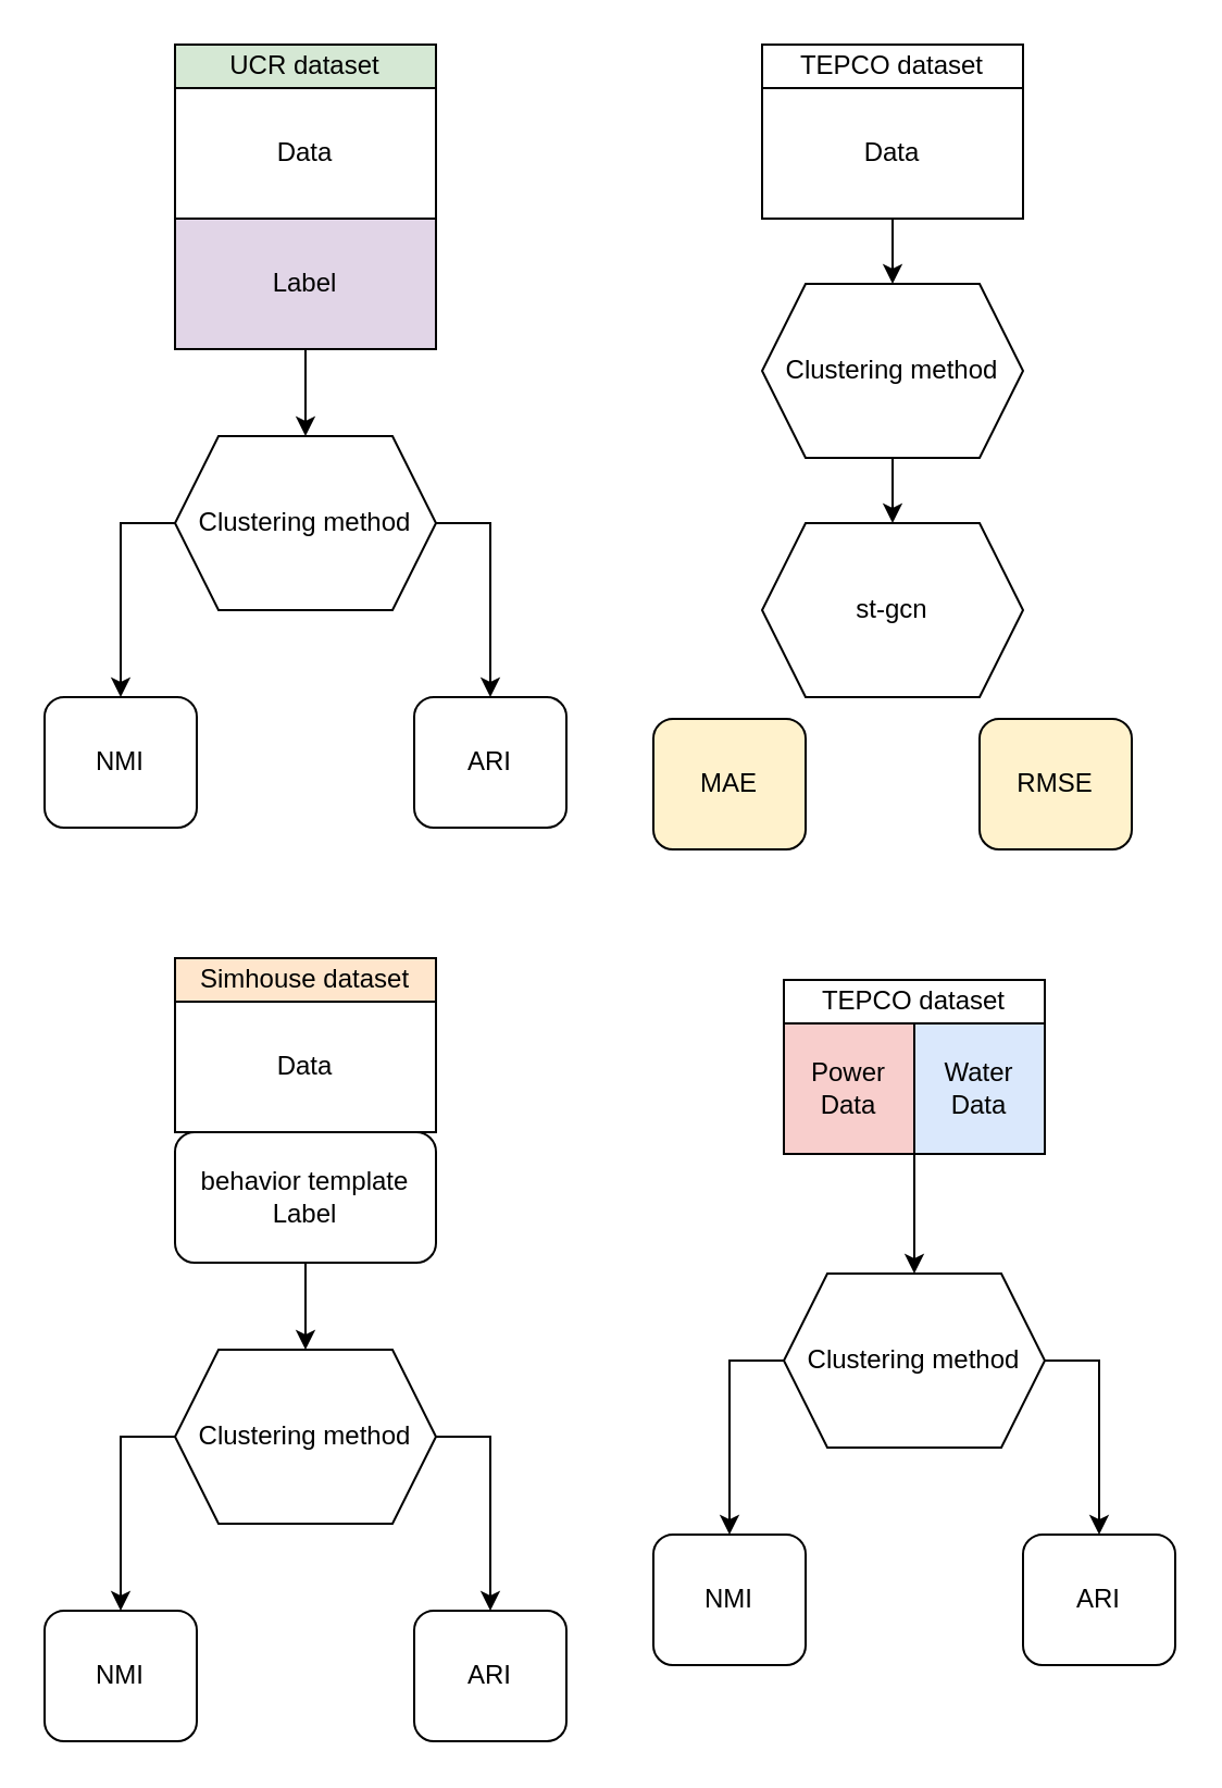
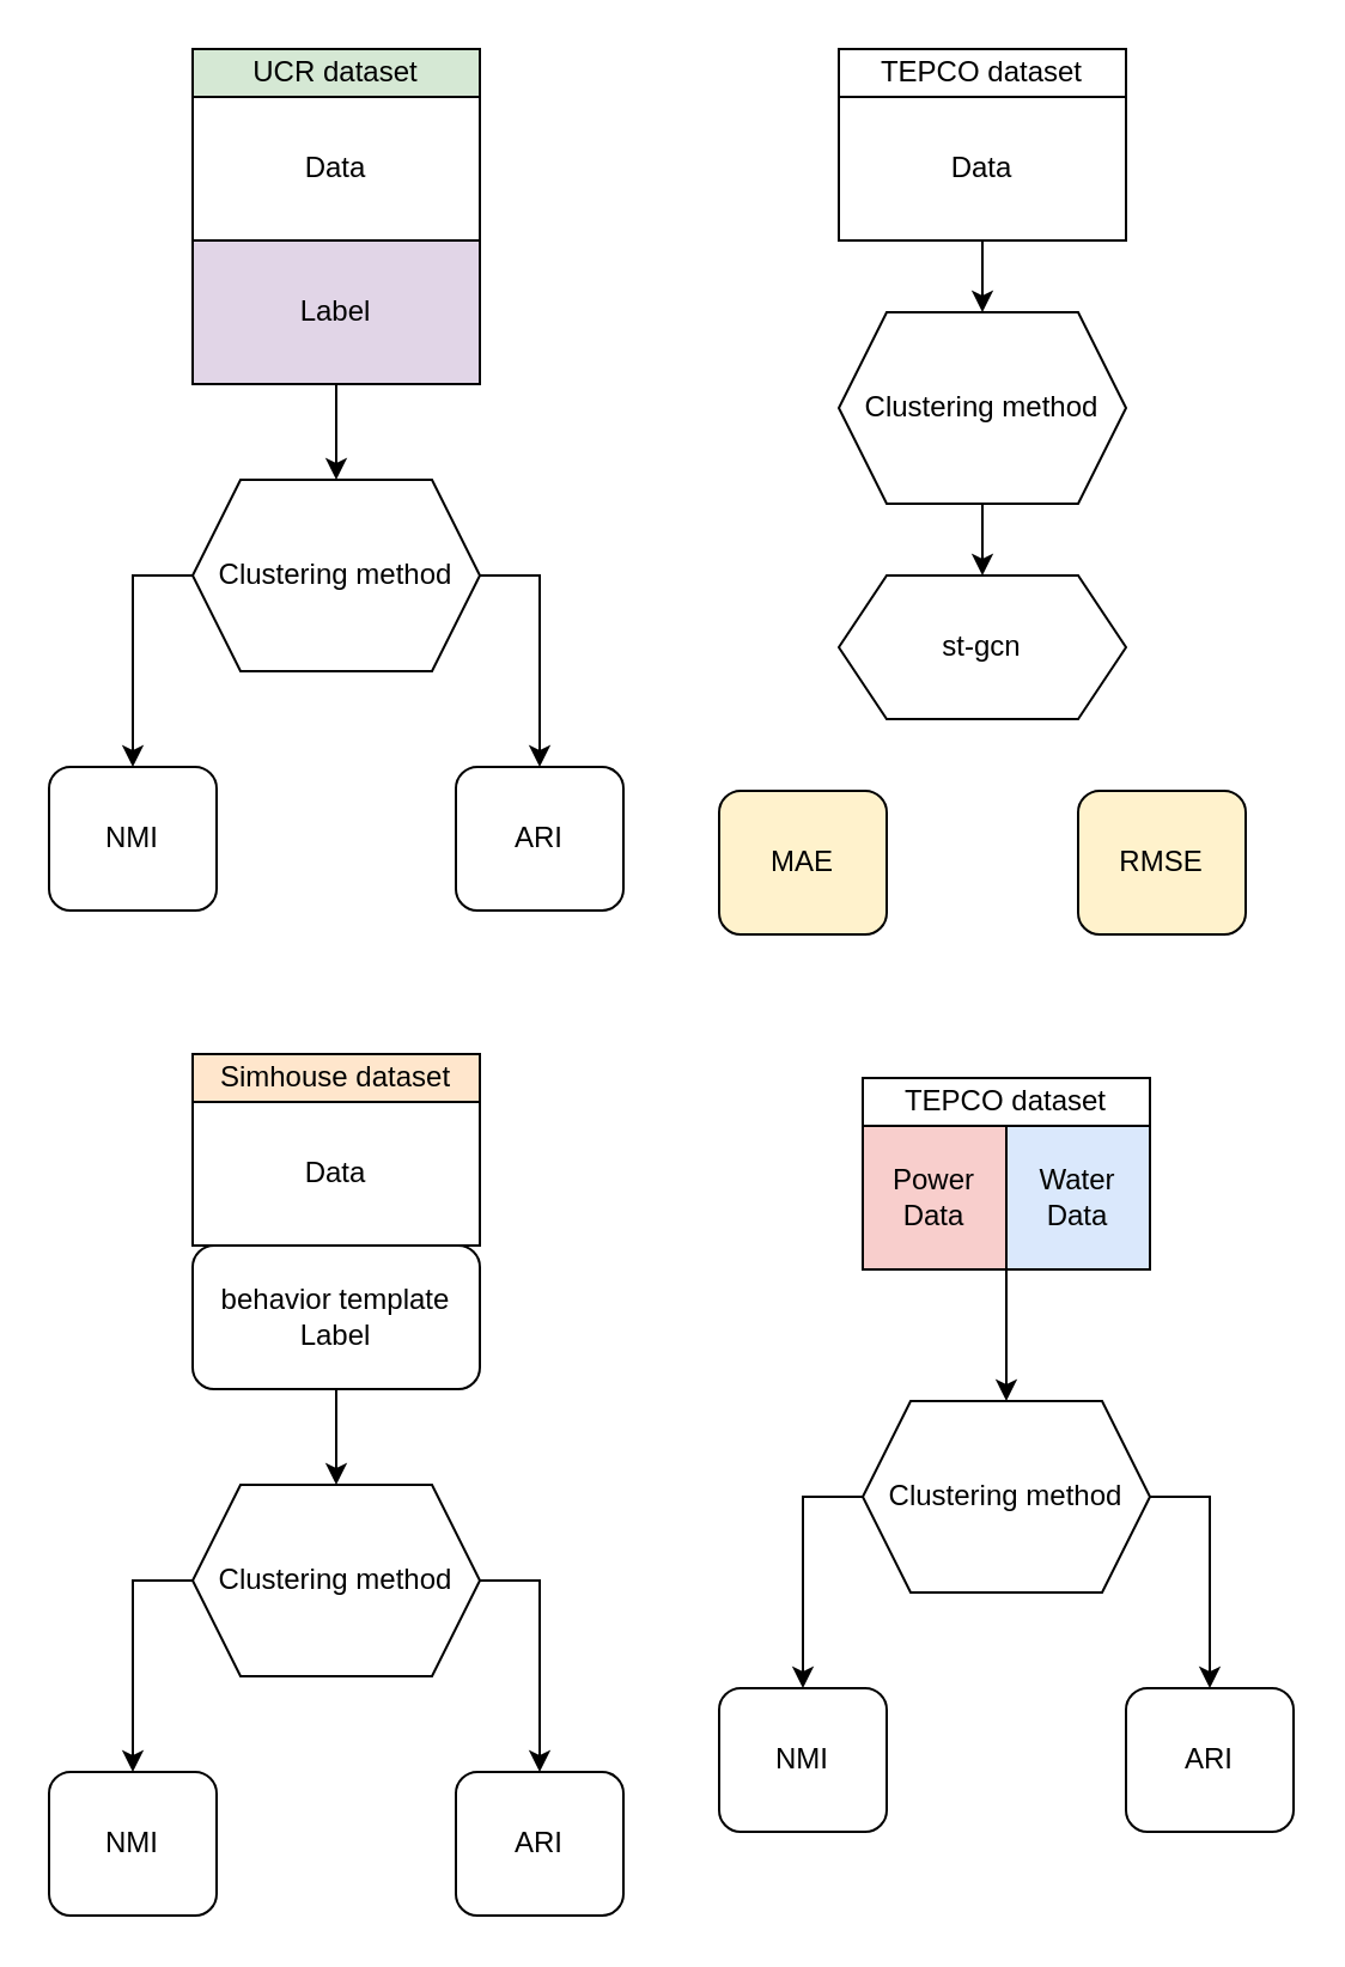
- <mxCell id="27" value="st-gcn" style="shape=hexagon;perimeter=hexagonPerimeter2;whiteSpace=wrap;html=1;fixedSize=1;" vertex="1" parent="22"><mxGeometry x="50" y="220" width="120" height="80" as="geometry" /></mxCell>
+ <mxCell id="27" value="st-gcn" style="shape=hexagon;perimeter=hexagonPerimeter2;whiteSpace=wrap;html=1;fixedSize=1;" vertex="1" parent="22"><mxGeometry x="50" y="220" width="120" height="60" as="geometry" /></mxCell>
